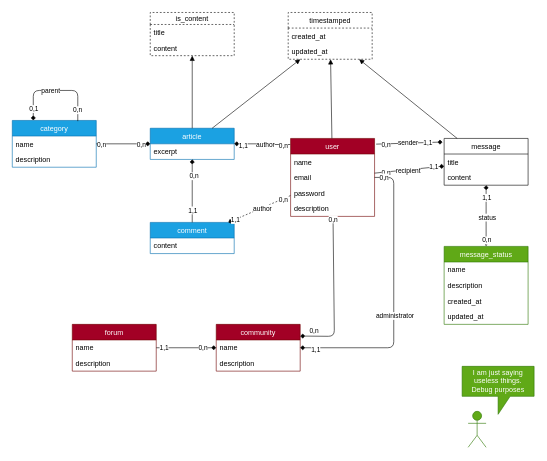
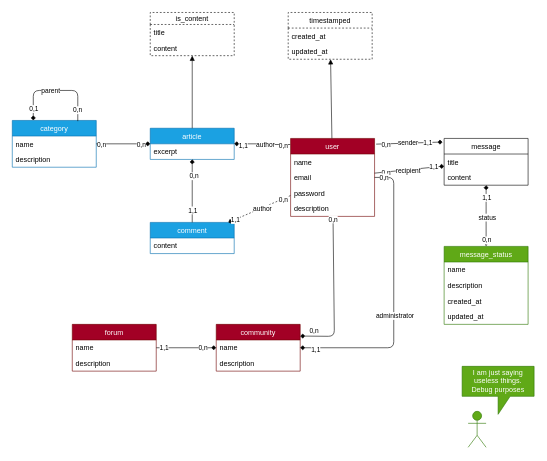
- <mxCell id="75" value="" style="endArrow=block;html=1;endFill=1;" parent="1" source="40" target="72" edge="1"><mxGeometry width="50" height="50" relative="1" as="geometry"><mxPoint x="380" y="350" as="sourcePoint" /><mxPoint x="430" y="300" as="targetPoint" /></mxGeometry></mxCell>
- <mxCell id="81" value="" style="endArrow=block;html=1;endFill=1;" parent="1" source="7" target="72" edge="1"><mxGeometry width="50" height="50" relative="1" as="geometry"><mxPoint x="565.932" y="240" as="sourcePoint" /><mxPoint x="476.441" y="108" as="targetPoint" /></mxGeometry></mxCell>
